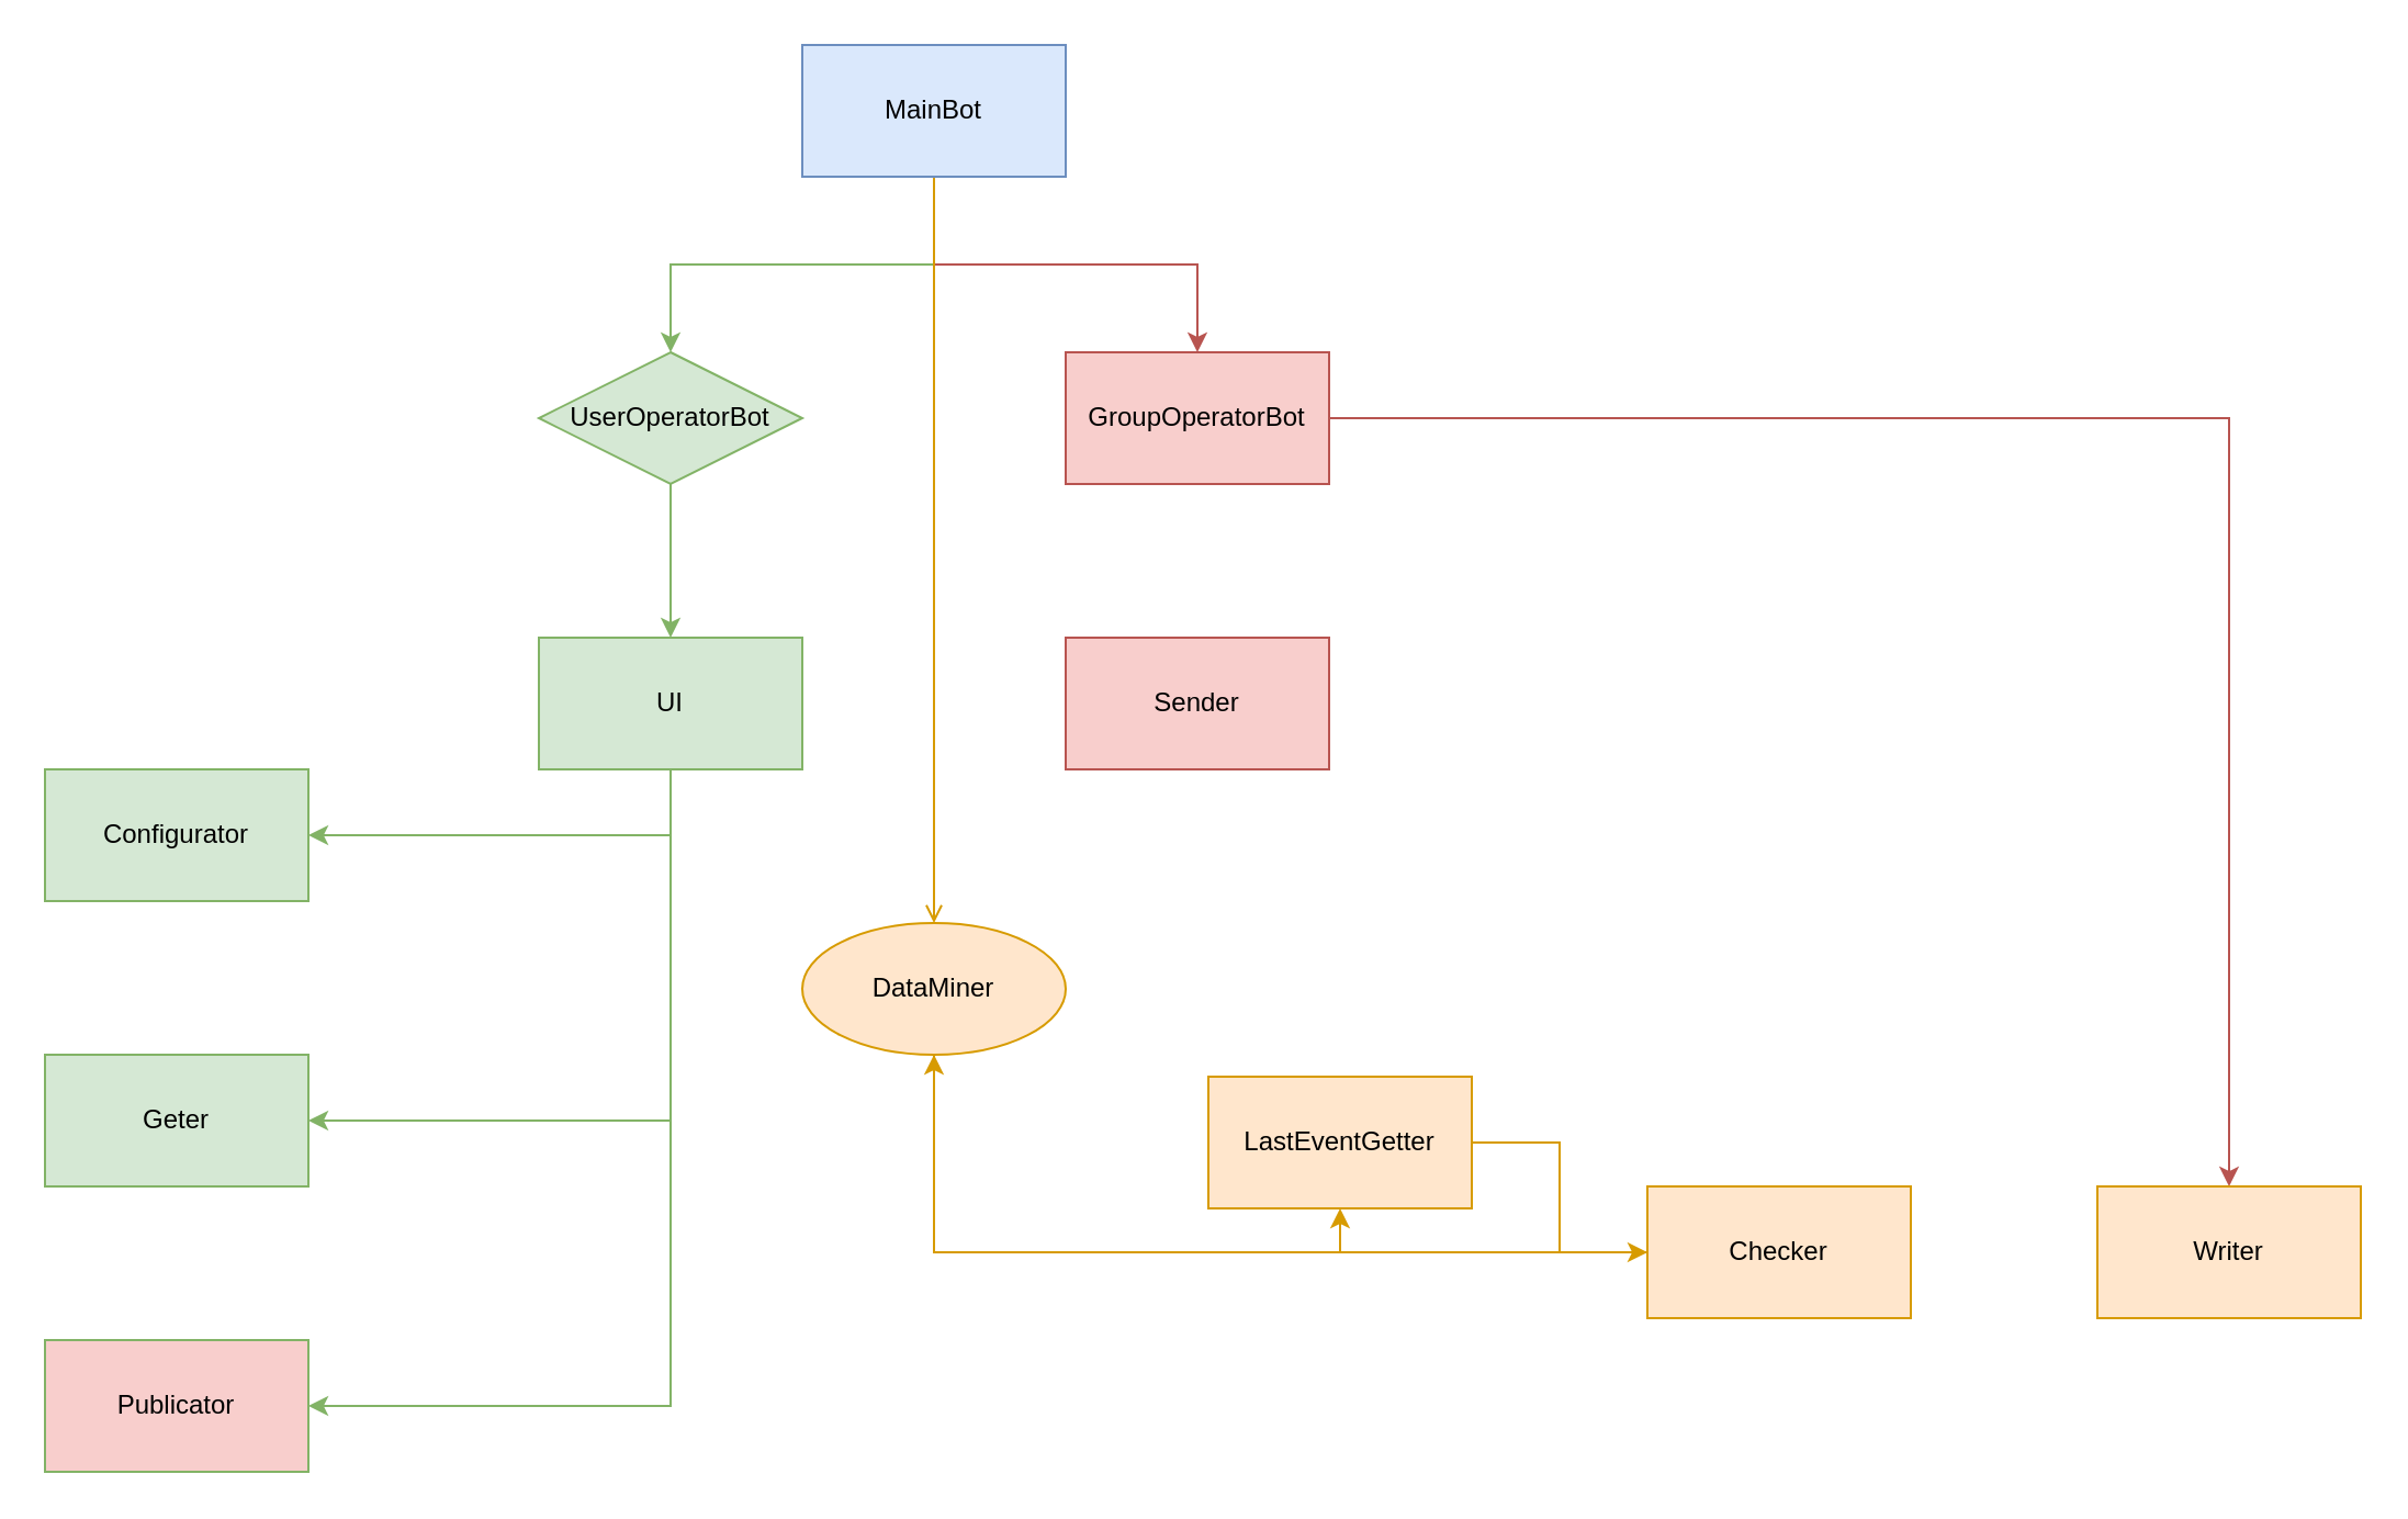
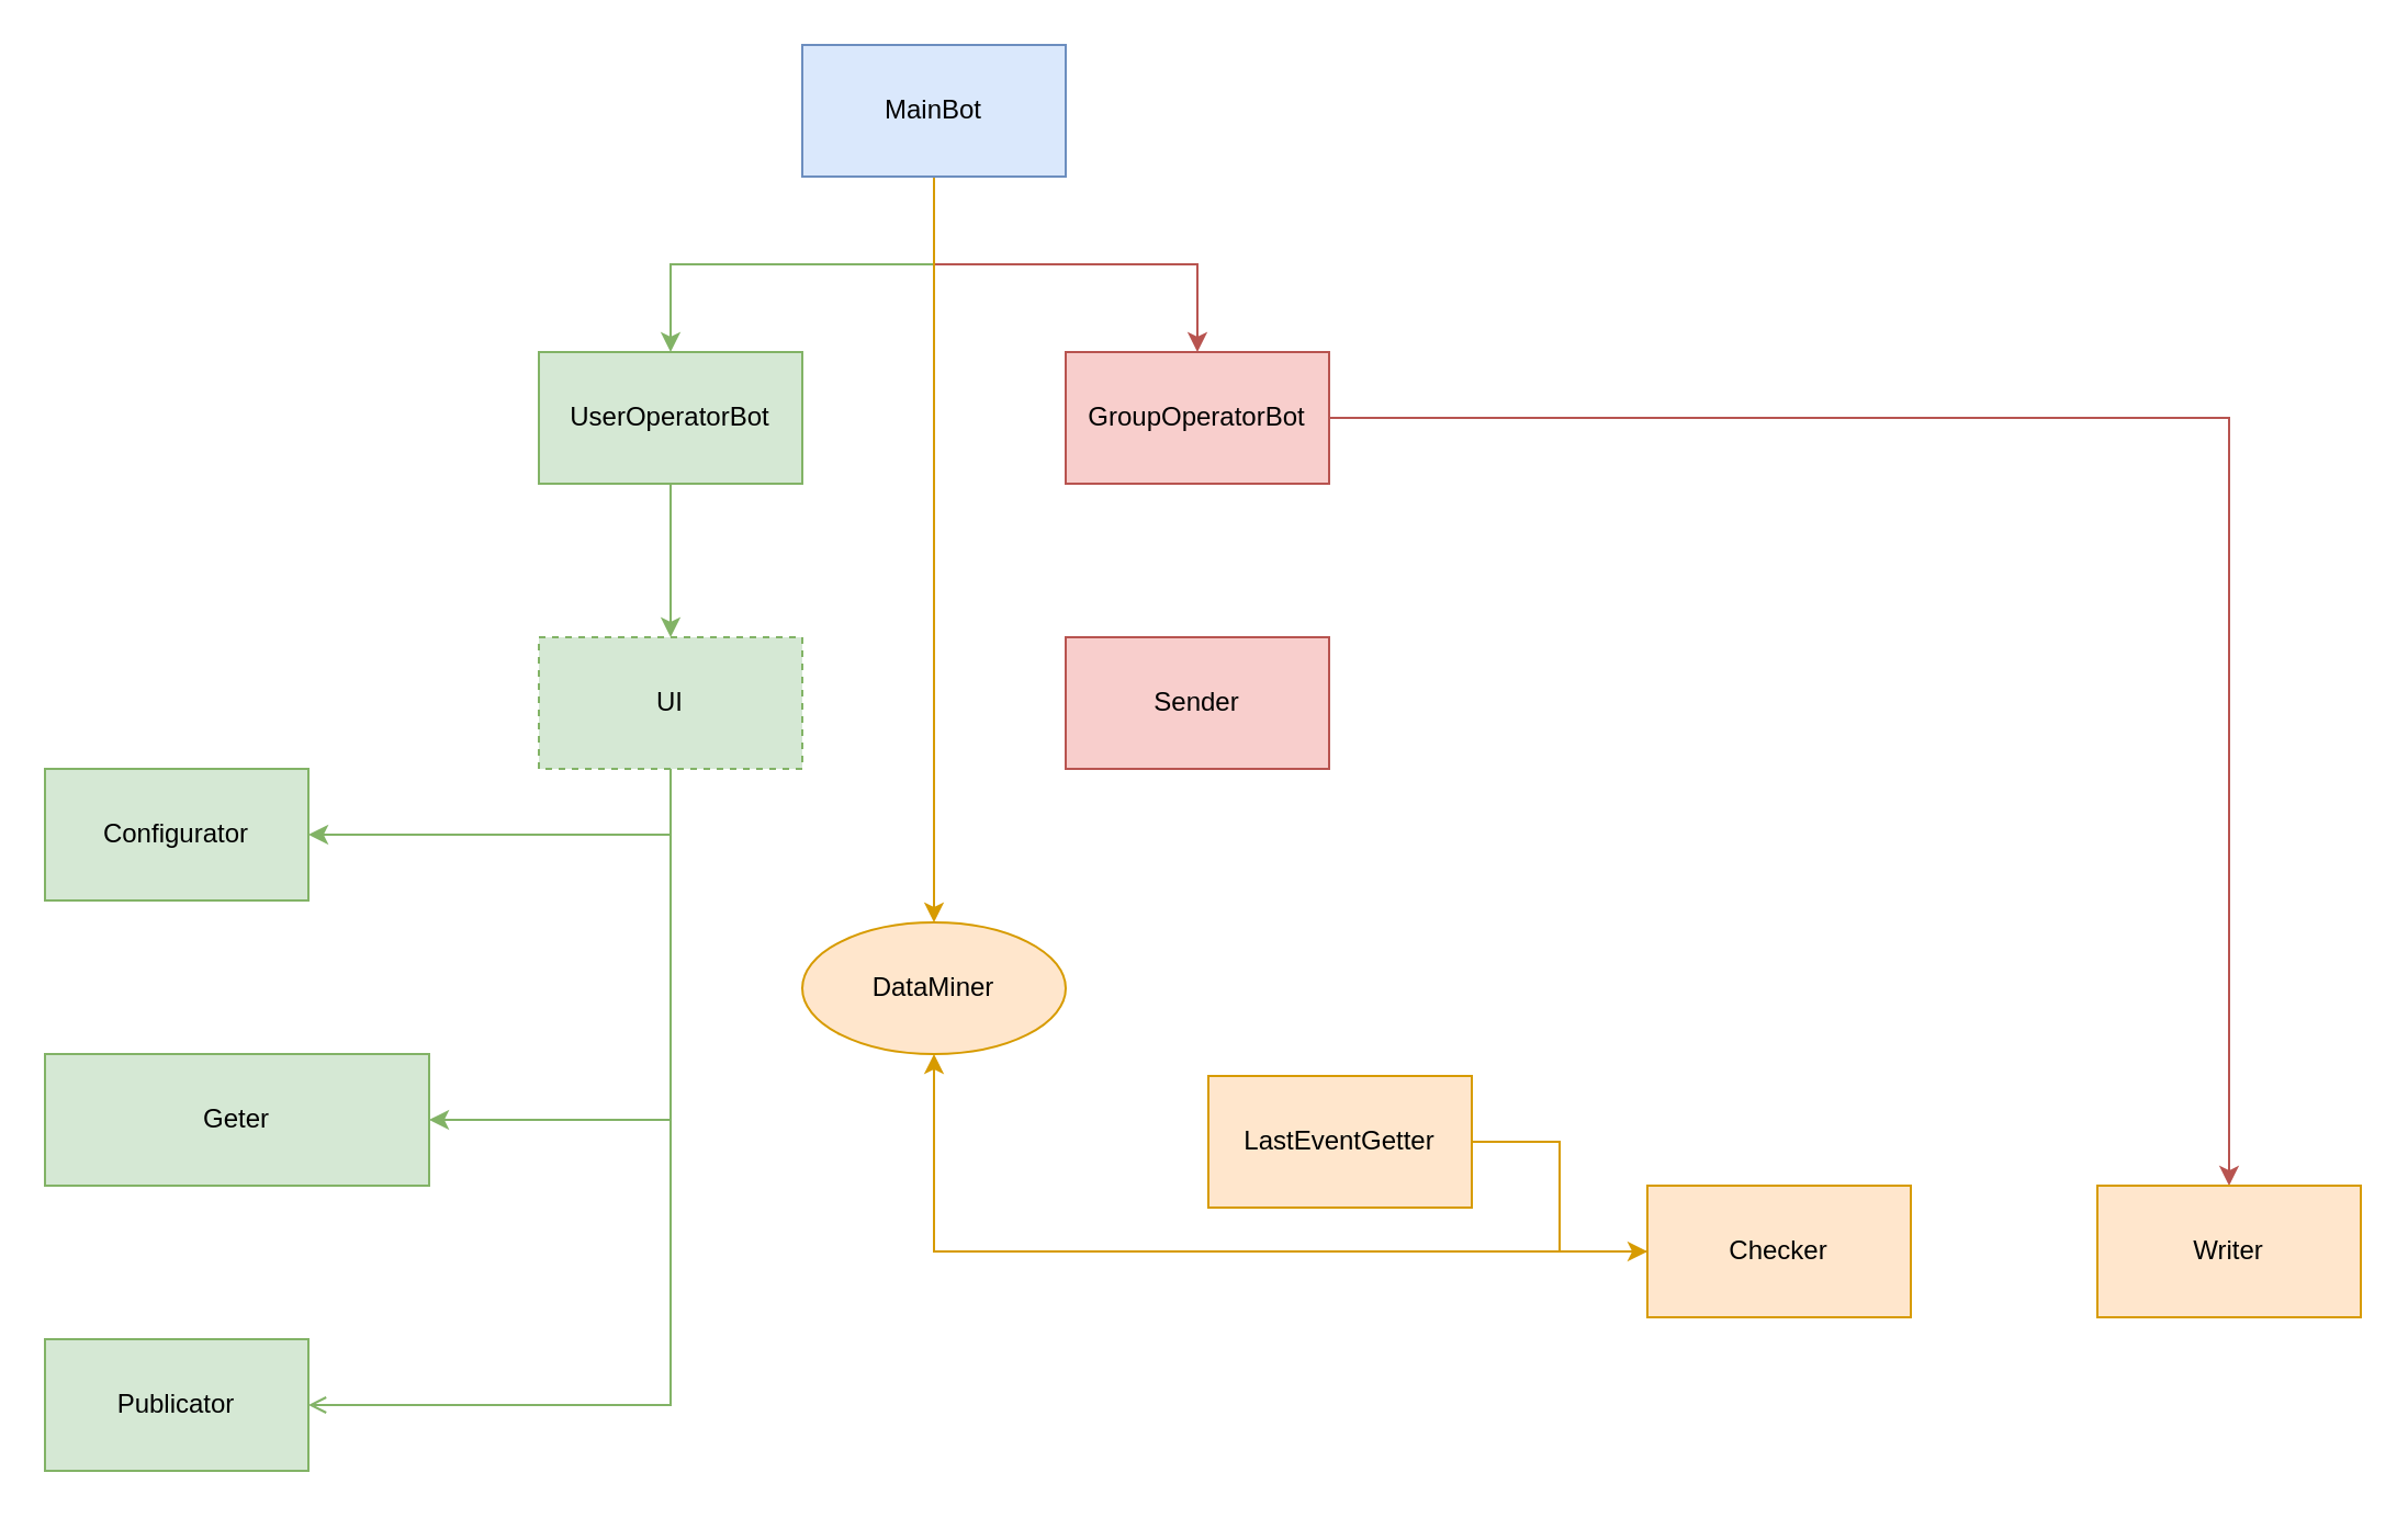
- <mxCell id="7" value="UserOperatorBot" style="rhombus;whiteSpace=wrap;html=1;fillColor=#d5e8d4;strokeColor=#82b366;" vertex="1" parent="1"><mxGeometry x="245" y="160" width="120" height="60" as="geometry" /></mxCell>
+ <mxCell id="7" value="UserOperatorBot" style="rounded=0;whiteSpace=wrap;html=1;fillColor=#d5e8d4;strokeColor=#82b366;" vertex="1" parent="1"><mxGeometry x="245" y="160" width="120" height="60" as="geometry" /></mxCell>
- <mxCell id="12" value="UI" style="whiteSpace=wrap;html=1;rounded=0;fillColor=#d5e8d4;strokeColor=#82b366;" vertex="1" parent="1"><mxGeometry x="245" y="290" width="120" height="60" as="geometry" /></mxCell>
+ <mxCell id="12" value="UI" style="whiteSpace=wrap;html=1;rounded=0;fillColor=#d5e8d4;strokeColor=#82b366;dashed=1;" vertex="1" parent="1"><mxGeometry x="245" y="290" width="120" height="60" as="geometry" /></mxCell>
- <mxCell id="4" value="" style="edgeStyle=orthogonalEdgeStyle;rounded=0;orthogonalLoop=1;jettySize=auto;html=1;fillColor=#ffe6cc;strokeColor=#d79b00;endArrow=open;" edge="1" parent="1" source="5" target="19"><mxGeometry relative="1" as="geometry" /></mxCell>
+ <mxCell id="4" value="" style="edgeStyle=orthogonalEdgeStyle;rounded=0;orthogonalLoop=1;jettySize=auto;html=1;fillColor=#ffe6cc;strokeColor=#d79b00;" edge="1" parent="1" source="5" target="19"><mxGeometry relative="1" as="geometry" /></mxCell>
- <mxCell id="15" value="Geter" style="whiteSpace=wrap;html=1;rounded=0;fillColor=#d5e8d4;strokeColor=#82b366;" vertex="1" parent="1"><mxGeometry x="20" y="480" width="120" height="60" as="geometry" /></mxCell>
+ <mxCell id="15" value="Geter" style="whiteSpace=wrap;html=1;rounded=0;fillColor=#d5e8d4;strokeColor=#82b366;" vertex="1" parent="1"><mxGeometry x="20" y="480" width="175" height="60" as="geometry" /></mxCell>
- <mxCell id="18" value="" style="edgeStyle=orthogonalEdgeStyle;rounded=0;orthogonalLoop=1;jettySize=auto;html=1;fillColor=#ffe6cc;strokeColor=#d79b00;" edge="1" parent="1" source="19" target="21"><mxGeometry relative="1" as="geometry"><Array as="points"><mxPoint x="425" y="570" /></Array></mxGeometry></mxCell>
- <mxCell id="16" value="Publicator" style="whiteSpace=wrap;html=1;rounded=0;fillColor=#f8cecc;strokeColor=#82b366;" vertex="1" parent="1"><mxGeometry x="20" y="610" width="120" height="60" as="geometry" /></mxCell>
+ <mxCell id="16" value="Publicator" style="whiteSpace=wrap;html=1;rounded=0;fillColor=#d5e8d4;strokeColor=#82b366;" vertex="1" parent="1"><mxGeometry x="20" y="610" width="120" height="60" as="geometry" /></mxCell>
- <mxCell id="11" value="" style="edgeStyle=orthogonalEdgeStyle;rounded=0;orthogonalLoop=1;jettySize=auto;html=1;fillColor=#d5e8d4;strokeColor=#82b366;" edge="1" parent="1" source="12" target="16"><mxGeometry relative="1" as="geometry"><Array as="points"><mxPoint x="305" y="640" /></Array></mxGeometry></mxCell>
+ <mxCell id="11" value="" style="edgeStyle=orthogonalEdgeStyle;rounded=0;orthogonalLoop=1;jettySize=auto;html=1;fillColor=#d5e8d4;strokeColor=#82b366;endArrow=open;" edge="1" parent="1" source="12" target="16"><mxGeometry relative="1" as="geometry"><Array as="points"><mxPoint x="305" y="640" /></Array></mxGeometry></mxCell>
